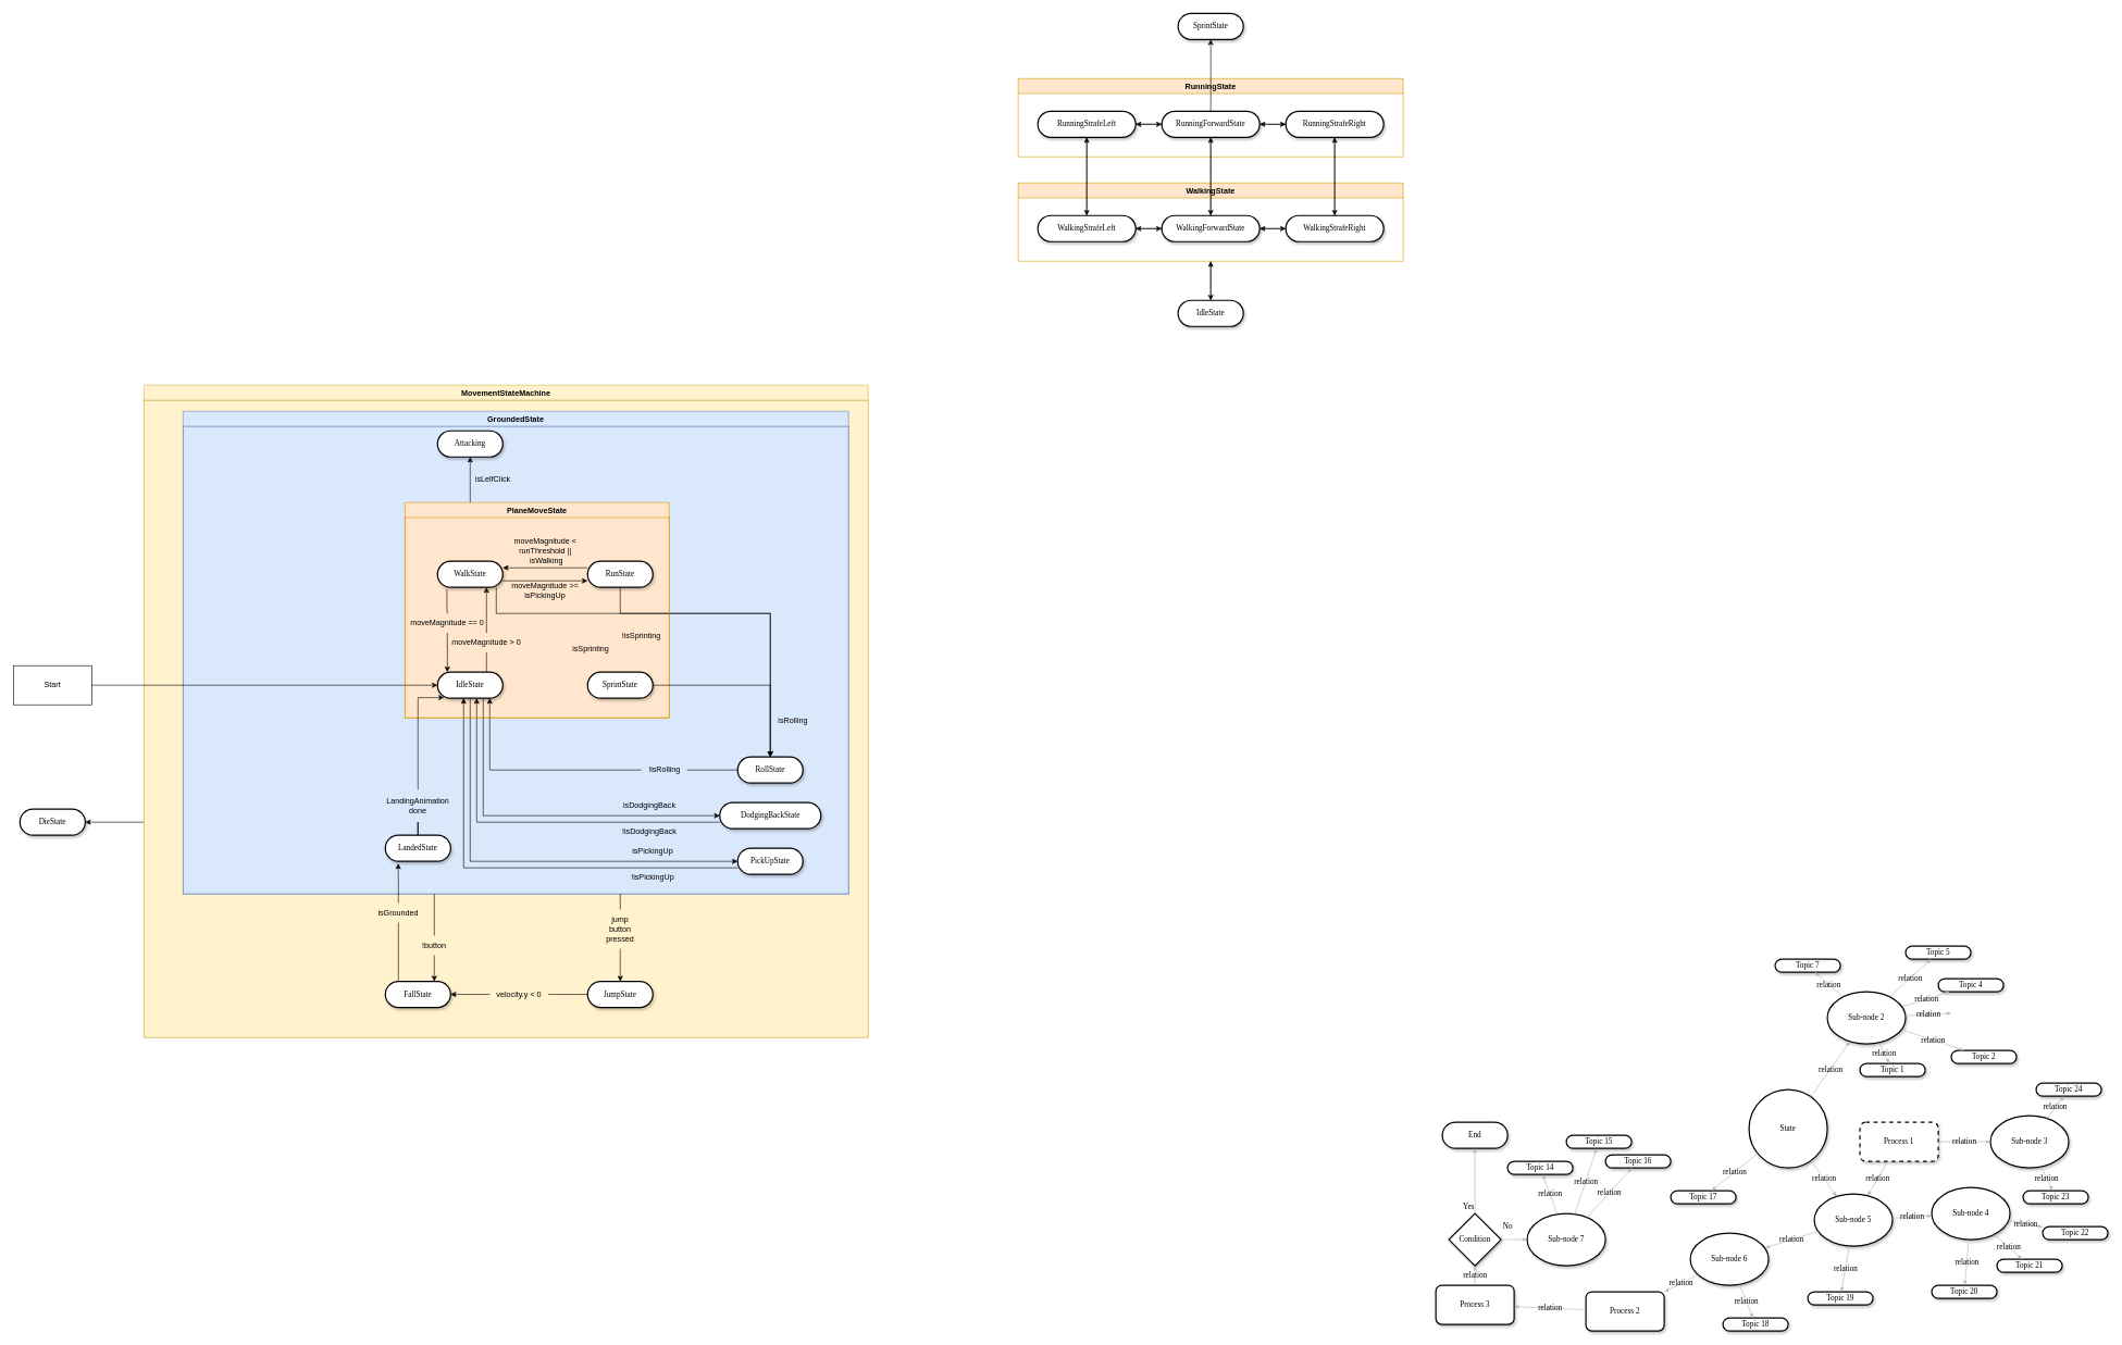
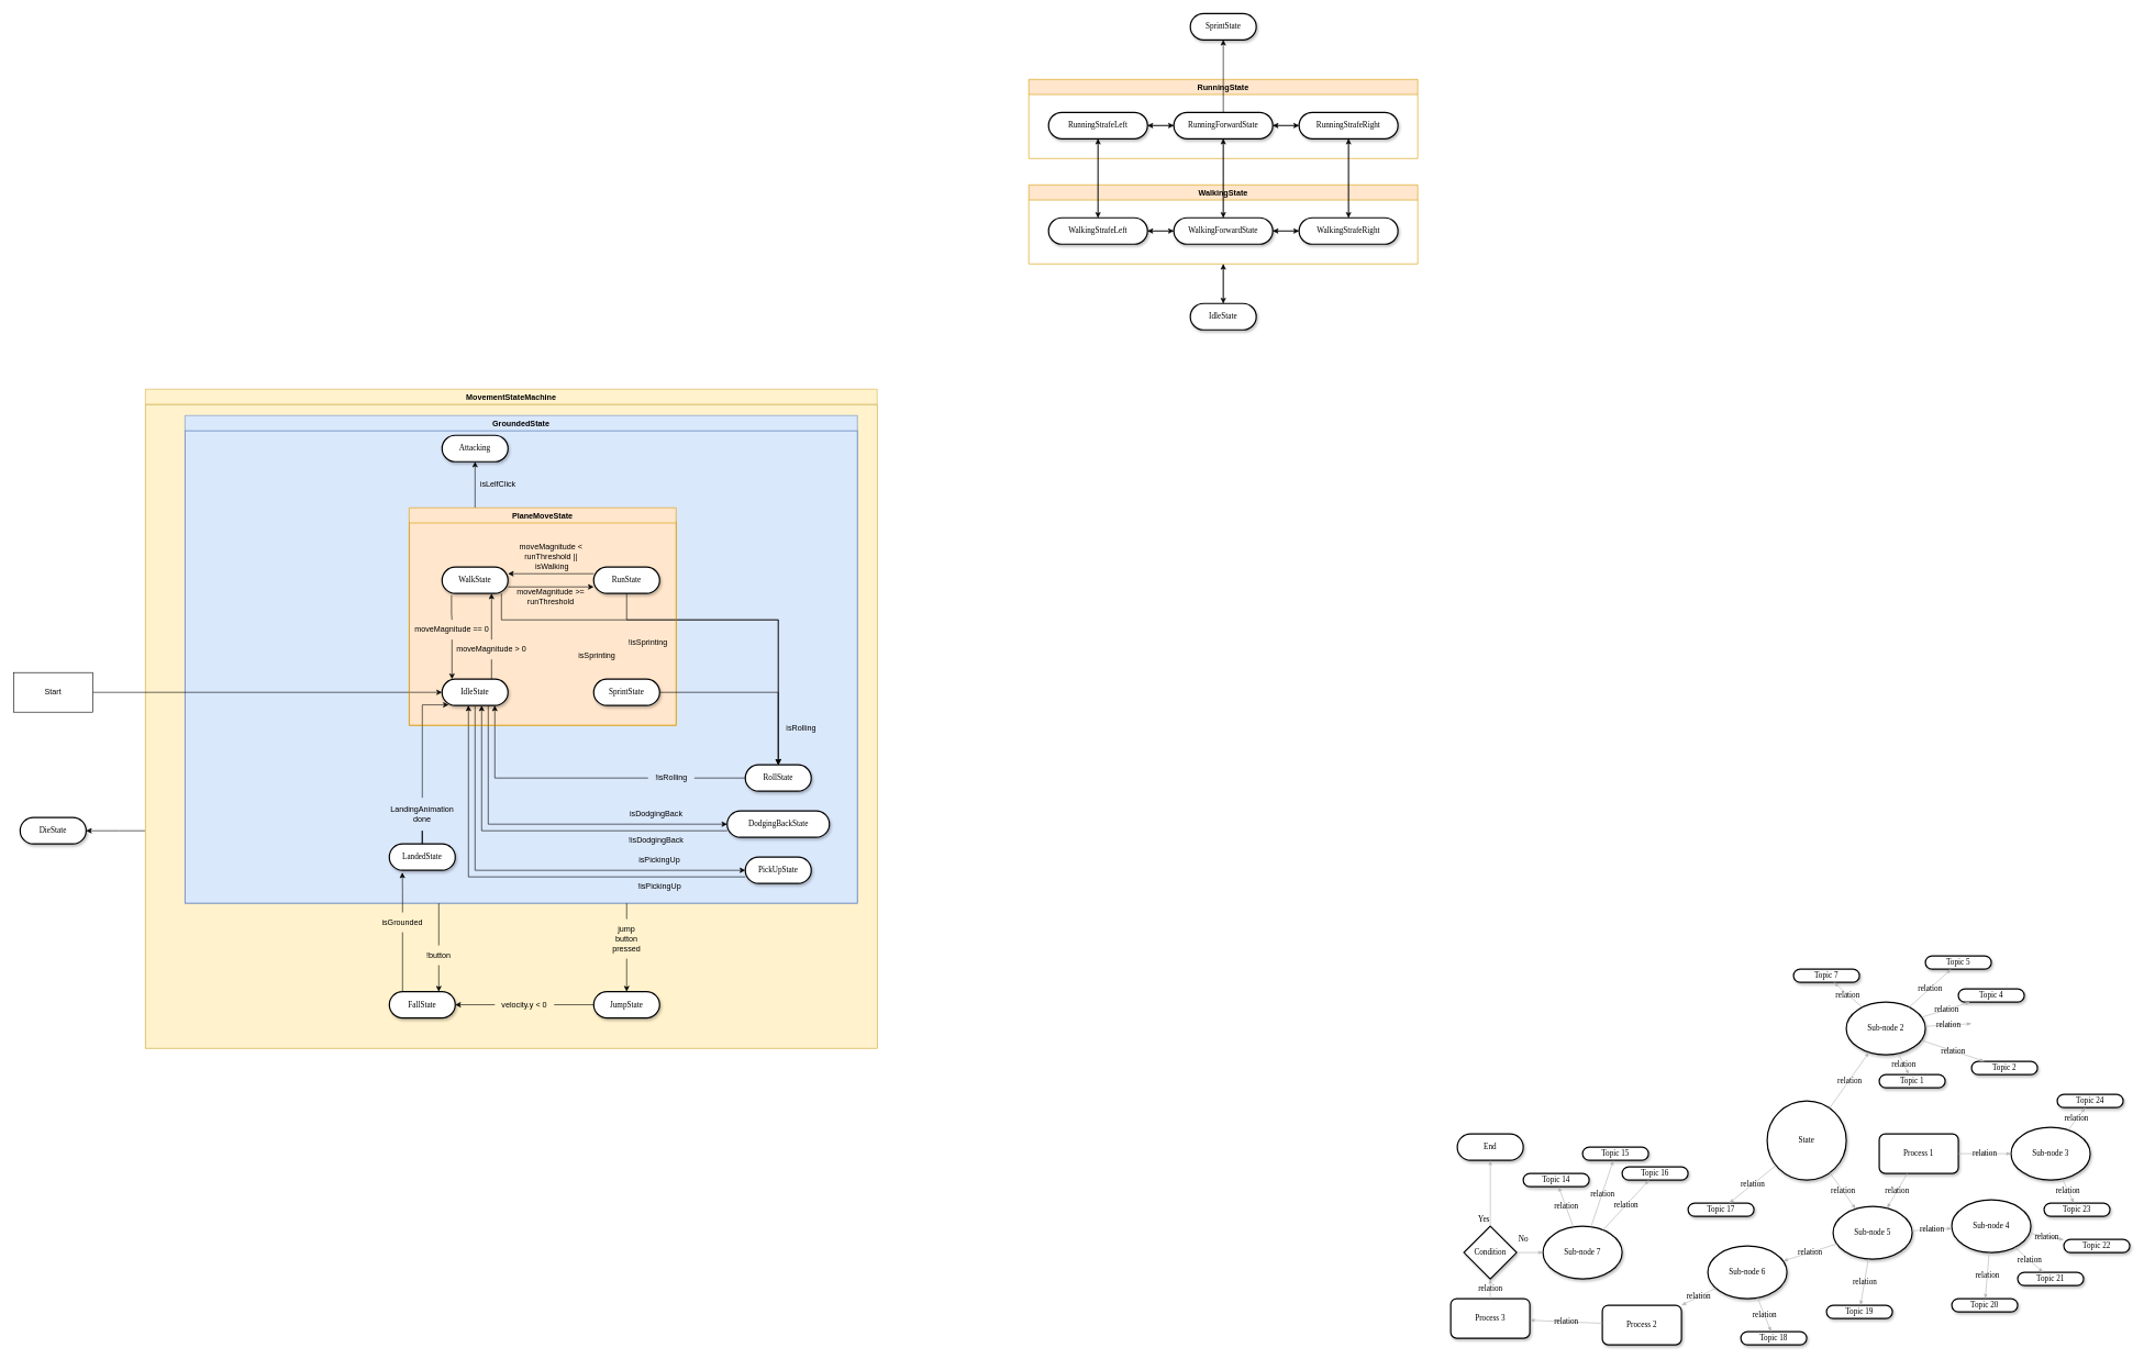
- <mxCell id="122" value="moveMagnitude &amp;gt;= isPickingUp" style="text;html=1;strokeColor=none;fillColor=none;align=center;verticalAlign=middle;whiteSpace=wrap;rounded=0;" parent="1" vertex="1"><mxGeometry x="770" y="890" width="130" height="30" as="geometry" /></mxCell>
+ <mxCell id="122" value="moveMagnitude &amp;gt;= runThreshold" style="text;html=1;strokeColor=none;fillColor=none;align=center;verticalAlign=middle;whiteSpace=wrap;rounded=0;" parent="1" vertex="1"><mxGeometry x="770" y="890" width="130" height="30" as="geometry" /></mxCell>
- <mxCell id="52" value="Process 1" style="rounded=1;whiteSpace=wrap;html=1;shadow=1;comic=0;labelBackgroundColor=none;strokeWidth=2;fontFamily=Verdana;fontSize=12;align=center;dashed=1;" parent="1" vertex="1"><mxGeometry x="2850" y="1720" width="120" height="60" as="geometry" /></mxCell>
+ <mxCell id="52" value="Process 1" style="rounded=1;whiteSpace=wrap;html=1;shadow=1;comic=0;labelBackgroundColor=none;strokeWidth=2;fontFamily=Verdana;fontSize=12;align=center;" parent="1" vertex="1"><mxGeometry x="2850" y="1720" width="120" height="60" as="geometry" /></mxCell>
